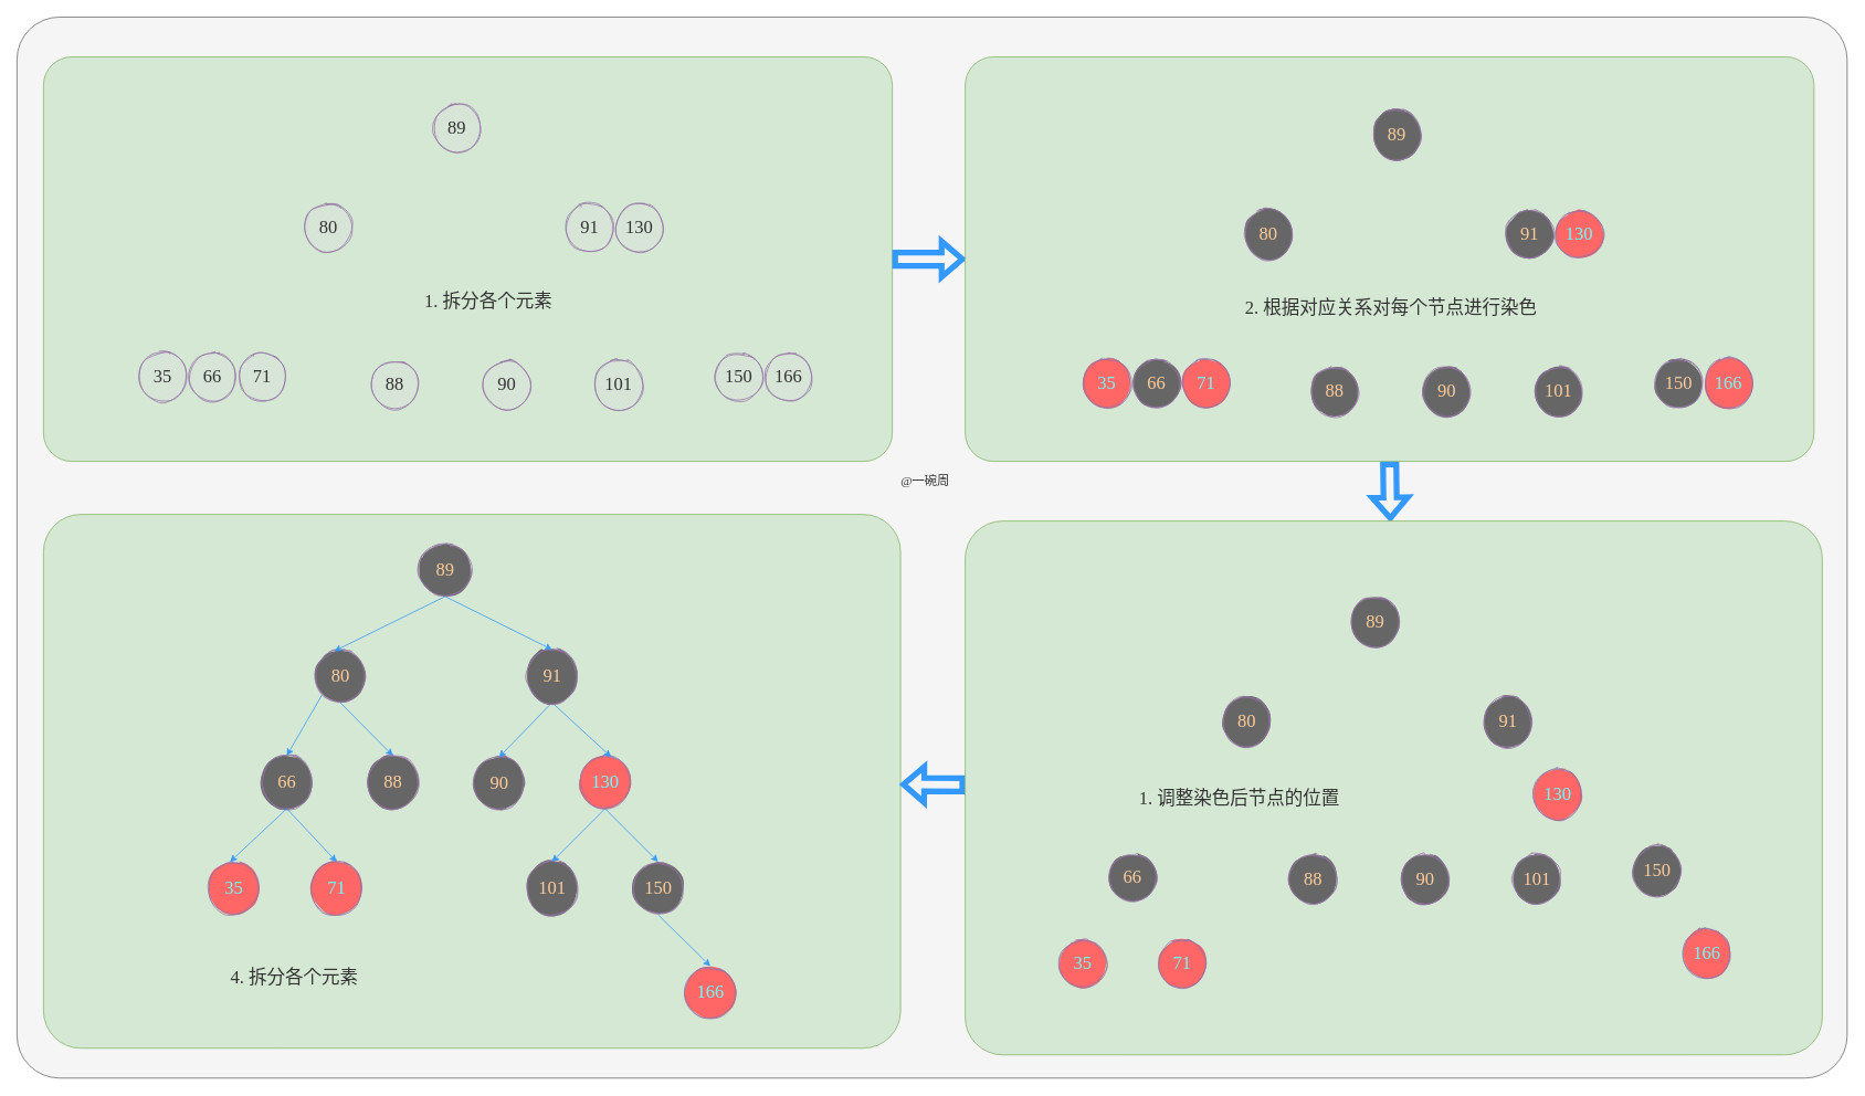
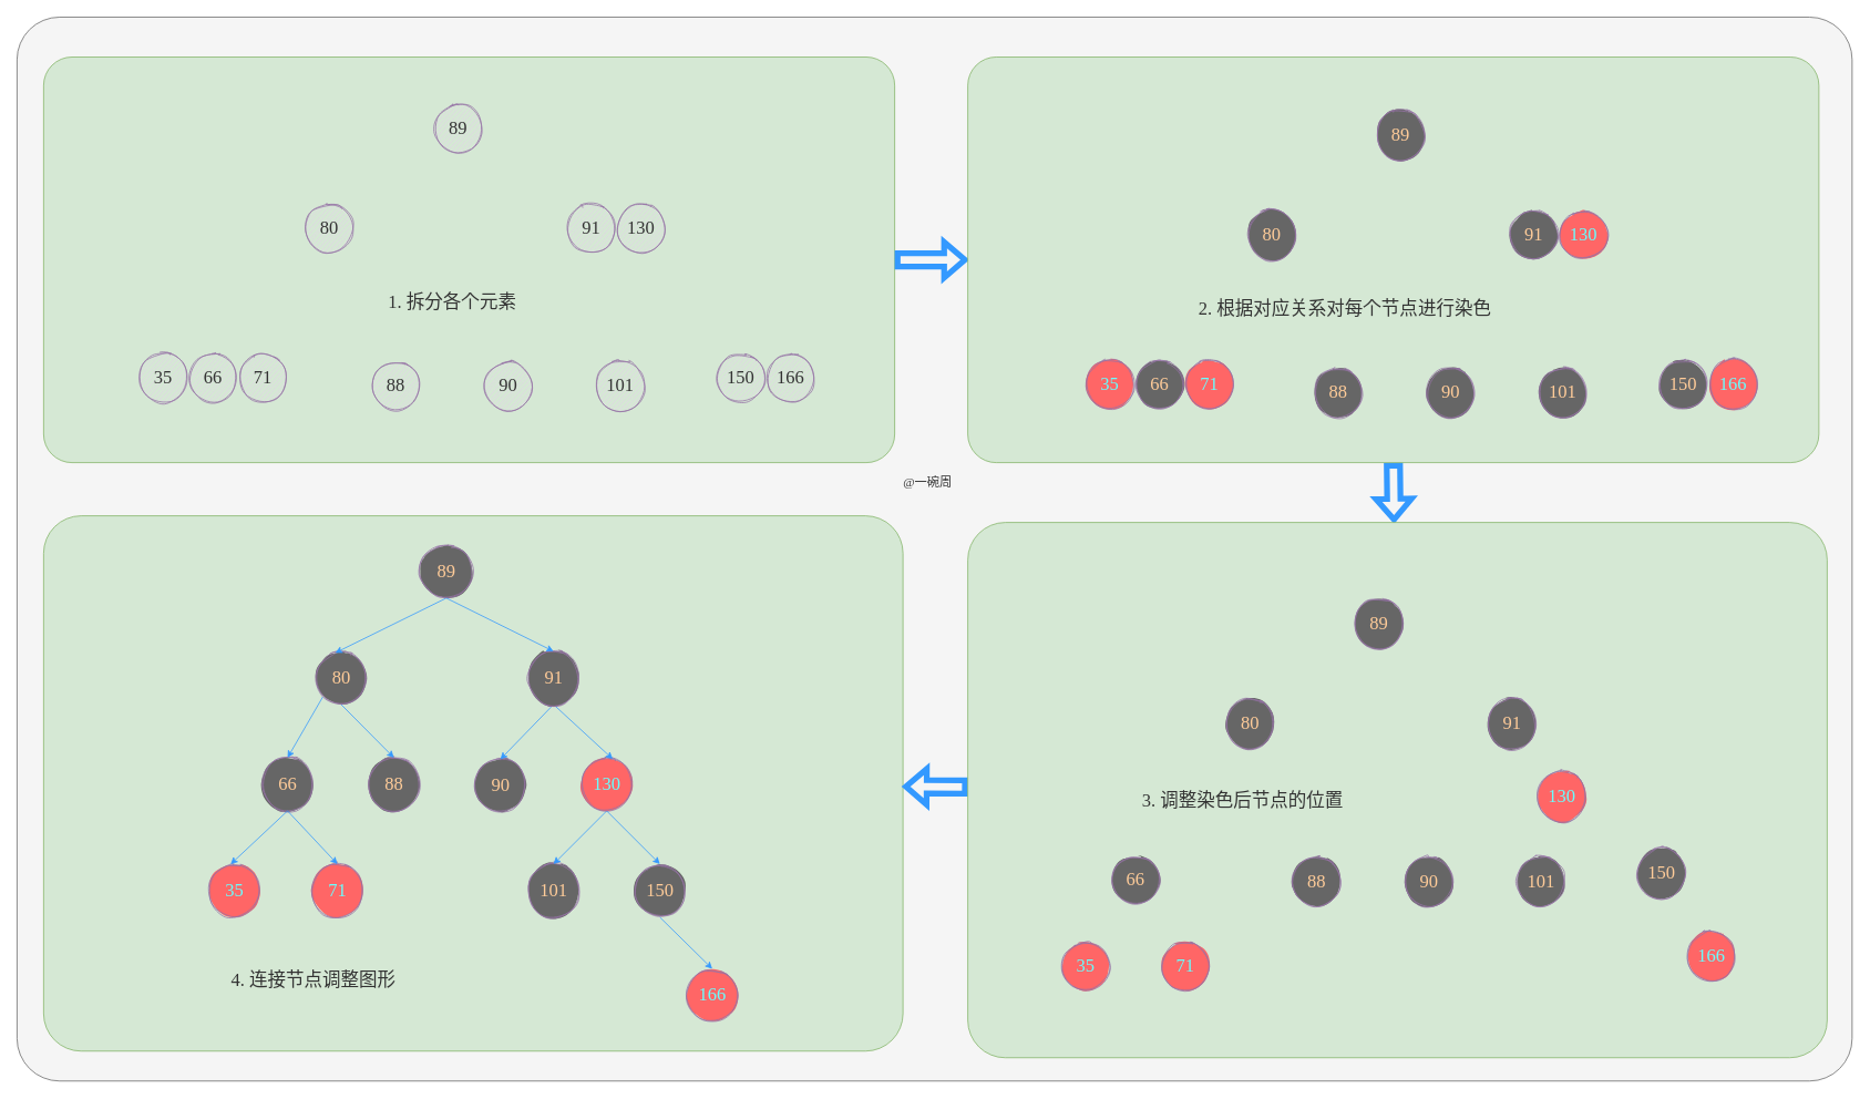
- <mxCell id="44" value="&lt;font color=&quot;#333333&quot;&gt;1. 拆分各个元素&lt;/font&gt;" style="text;html=1;strokeColor=none;fillColor=none;align=left;verticalAlign=middle;whiteSpace=wrap;rounded=0;sketch=0;fillStyle=solid;fontFamily=Comic Sans MS;fontSize=22;fontColor=#66FFFF;" parent="4" vertex="1"><mxGeometry x="458" y="280" width="166" height="30" as="geometry" /></mxCell>
+ <mxCell id="44" value="&lt;font color=&quot;#333333&quot;&gt;1. 拆分各个元素&lt;/font&gt;" style="text;html=1;strokeColor=none;fillColor=none;align=left;verticalAlign=middle;whiteSpace=wrap;rounded=0;sketch=0;fillStyle=solid;fontFamily=Comic Sans MS;fontSize=22;fontColor=#66FFFF;" parent="4" vertex="1"><mxGeometry x="413" y="280" width="166" height="30" as="geometry" /></mxCell>
- <mxCell id="60" value="&lt;font color=&quot;#333333&quot;&gt;2. 根据对应关系对每个节点进行染色&lt;/font&gt;" style="text;html=1;strokeColor=none;fillColor=none;align=left;verticalAlign=middle;whiteSpace=wrap;rounded=0;sketch=0;fillStyle=solid;fontFamily=Comic Sans MS;fontSize=22;fontColor=#66FFFF;container=0;" parent="1" vertex="1"><mxGeometry x="1500" y="356" width="515" height="30" as="geometry" /></mxCell>
+ <mxCell id="60" value="&lt;font color=&quot;#333333&quot;&gt;2. 根据对应关系对每个节点进行染色&lt;/font&gt;" style="text;html=1;strokeColor=none;fillColor=none;align=left;verticalAlign=middle;whiteSpace=wrap;rounded=0;sketch=0;fillStyle=solid;fontFamily=Comic Sans MS;fontSize=22;fontColor=#66FFFF;container=0;" parent="1" vertex="1"><mxGeometry x="1440" y="356" width="515" height="30" as="geometry" /></mxCell>
- <mxCell id="63" value="&lt;font color=&quot;#333333&quot;&gt;1. 调整染色后节点的位置&lt;/font&gt;" style="text;html=1;strokeColor=none;fillColor=none;align=left;verticalAlign=middle;whiteSpace=wrap;rounded=0;sketch=0;fillStyle=solid;fontFamily=Comic Sans MS;fontSize=22;fontColor=#66FFFF;container=0;" parent="1" vertex="1"><mxGeometry x="1372" y="948" width="515" height="30" as="geometry" /></mxCell>
+ <mxCell id="63" value="&lt;font color=&quot;#333333&quot;&gt;3. 调整染色后节点的位置&lt;/font&gt;" style="text;html=1;strokeColor=none;fillColor=none;align=left;verticalAlign=middle;whiteSpace=wrap;rounded=0;sketch=0;fillStyle=solid;fontFamily=Comic Sans MS;fontSize=22;fontColor=#66FFFF;container=0;" parent="1" vertex="1"><mxGeometry x="1372" y="948" width="515" height="30" as="geometry" /></mxCell>
- <mxCell id="20" value="&lt;font color=&quot;#333333&quot;&gt;4. 拆分各个元素&lt;/font&gt;" style="text;html=1;strokeColor=none;fillColor=none;align=left;verticalAlign=middle;whiteSpace=wrap;rounded=0;sketch=0;fillStyle=solid;fontFamily=Comic Sans MS;fontSize=22;fontColor=#66FFFF;" parent="18" vertex="1"><mxGeometry x="224" y="544" width="515" height="30" as="geometry" /></mxCell>
+ <mxCell id="20" value="&lt;font color=&quot;#333333&quot;&gt;4. 连接节点调整图形&lt;/font&gt;" style="text;html=1;strokeColor=none;fillColor=none;align=left;verticalAlign=middle;whiteSpace=wrap;rounded=0;sketch=0;fillStyle=solid;fontFamily=Comic Sans MS;fontSize=22;fontColor=#66FFFF;" parent="18" vertex="1"><mxGeometry x="224" y="544" width="515" height="30" as="geometry" /></mxCell>
